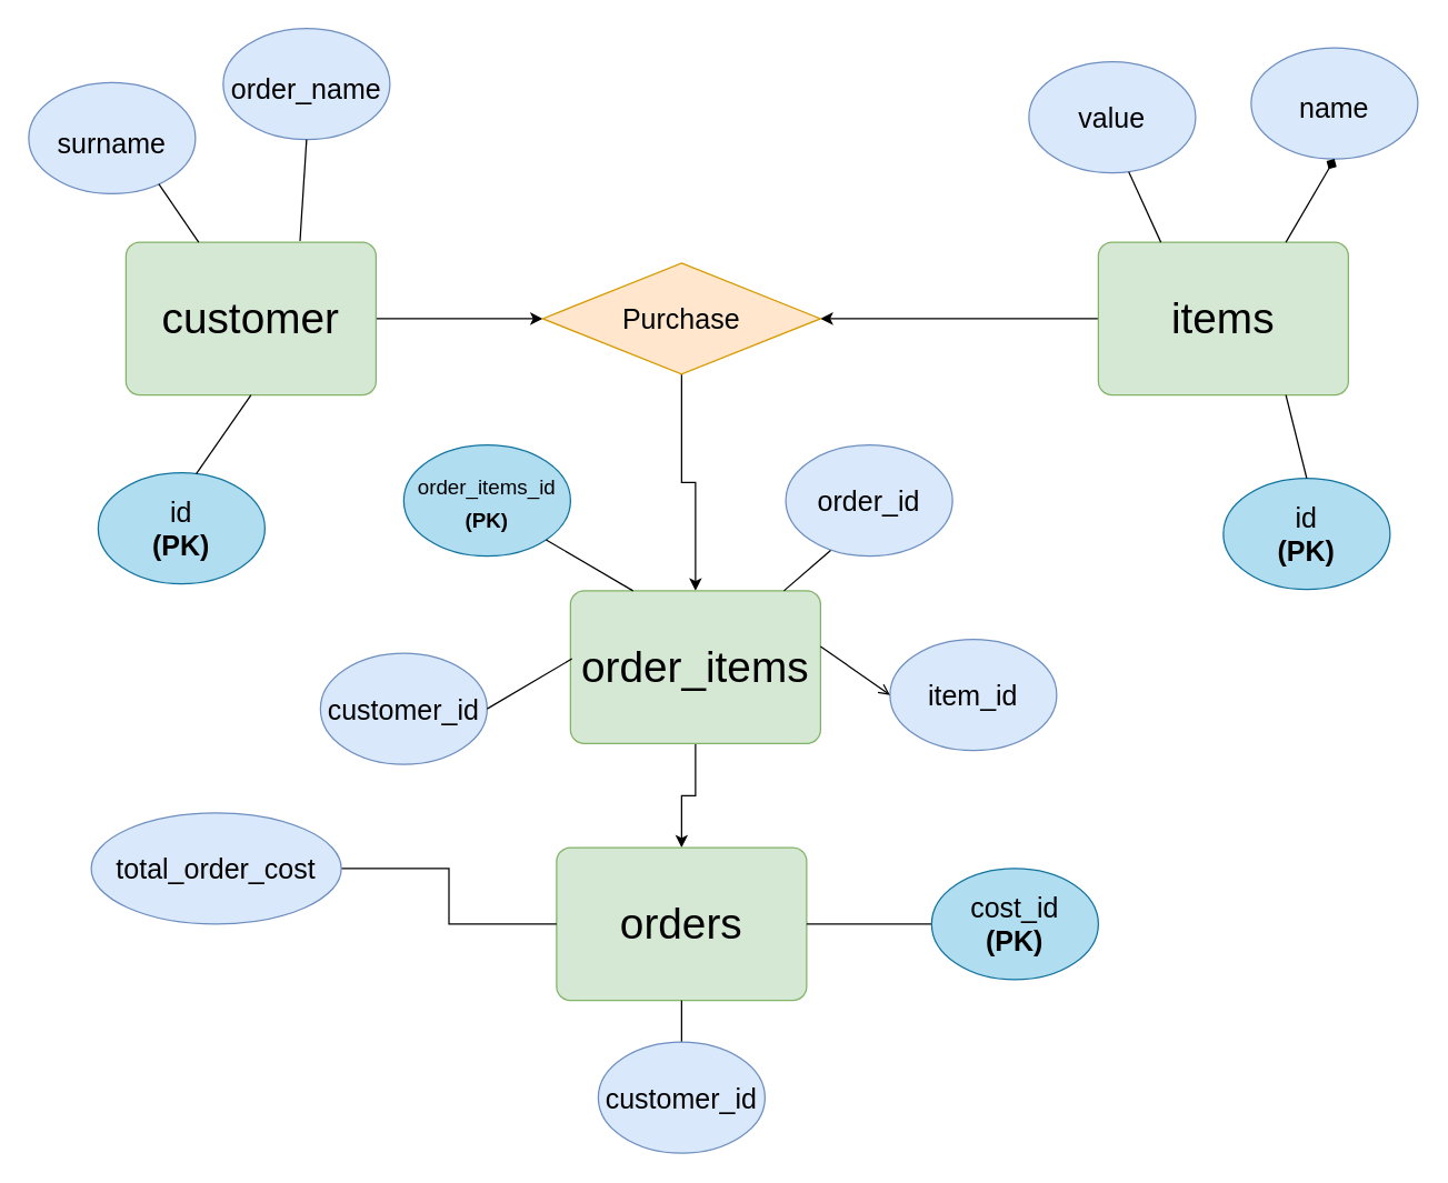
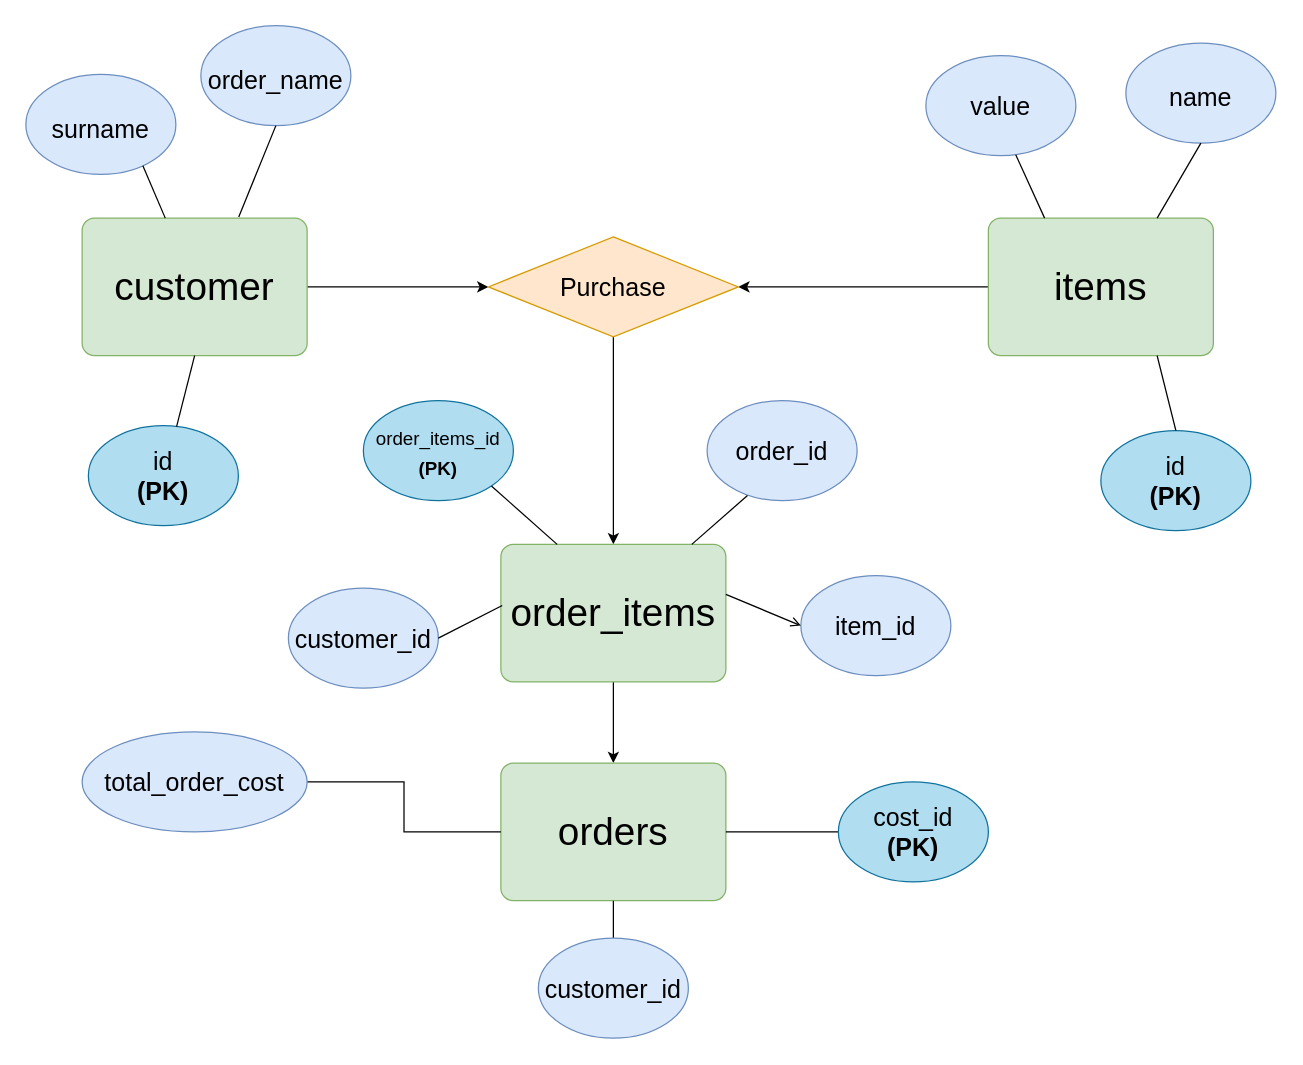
- <mxCell id="16" value="" style="endArrow=diamond;html=1;rounded=0;fontSize=20;entryX=0.5;entryY=1;entryDx=0;entryDy=0;exitX=0.75;exitY=0;exitDx=0;exitDy=0;" parent="1" source="11" target="12" edge="1"><mxGeometry width="50" height="50" relative="1" as="geometry"><mxPoint x="820" y="54" as="sourcePoint" /><mxPoint x="870" y="4" as="targetPoint" /></mxGeometry></mxCell>
+ <mxCell id="16" value="" style="endArrow=none;html=1;rounded=0;fontSize=20;entryX=0.5;entryY=1;entryDx=0;entryDy=0;exitX=0.75;exitY=0;exitDx=0;exitDy=0;" parent="1" source="11" target="12" edge="1"><mxGeometry width="50" height="50" relative="1" as="geometry"><mxPoint x="820" y="54" as="sourcePoint" /><mxPoint x="870" y="4" as="targetPoint" /></mxGeometry></mxCell>
- <mxCell id="3" value="customer" style="rounded=1;whiteSpace=wrap;html=1;arcSize=9;fontSize=31;fillColor=#d5e8d4;strokeColor=#82b366;" parent="1" vertex="1"><mxGeometry x="90" y="174" width="180" height="110" as="geometry" /></mxCell>
+ <mxCell id="3" value="customer" style="rounded=1;whiteSpace=wrap;html=1;arcSize=9;fontSize=31;fillColor=#d5e8d4;strokeColor=#82b366;" parent="1" vertex="1"><mxGeometry x="65" y="174" width="180" height="110" as="geometry" /></mxCell>
- <mxCell id="21" value="order_items" style="rounded=1;whiteSpace=wrap;html=1;arcSize=9;fontSize=31;fillColor=#d5e8d4;strokeColor=#82b366;" parent="1" vertex="1"><mxGeometry x="410" y="425" width="180" height="110" as="geometry" /></mxCell>
+ <mxCell id="21" value="order_items" style="rounded=1;whiteSpace=wrap;html=1;arcSize=9;fontSize=31;fillColor=#d5e8d4;strokeColor=#82b366;" parent="1" vertex="1"><mxGeometry x="400" y="435" width="180" height="110" as="geometry" /></mxCell>
